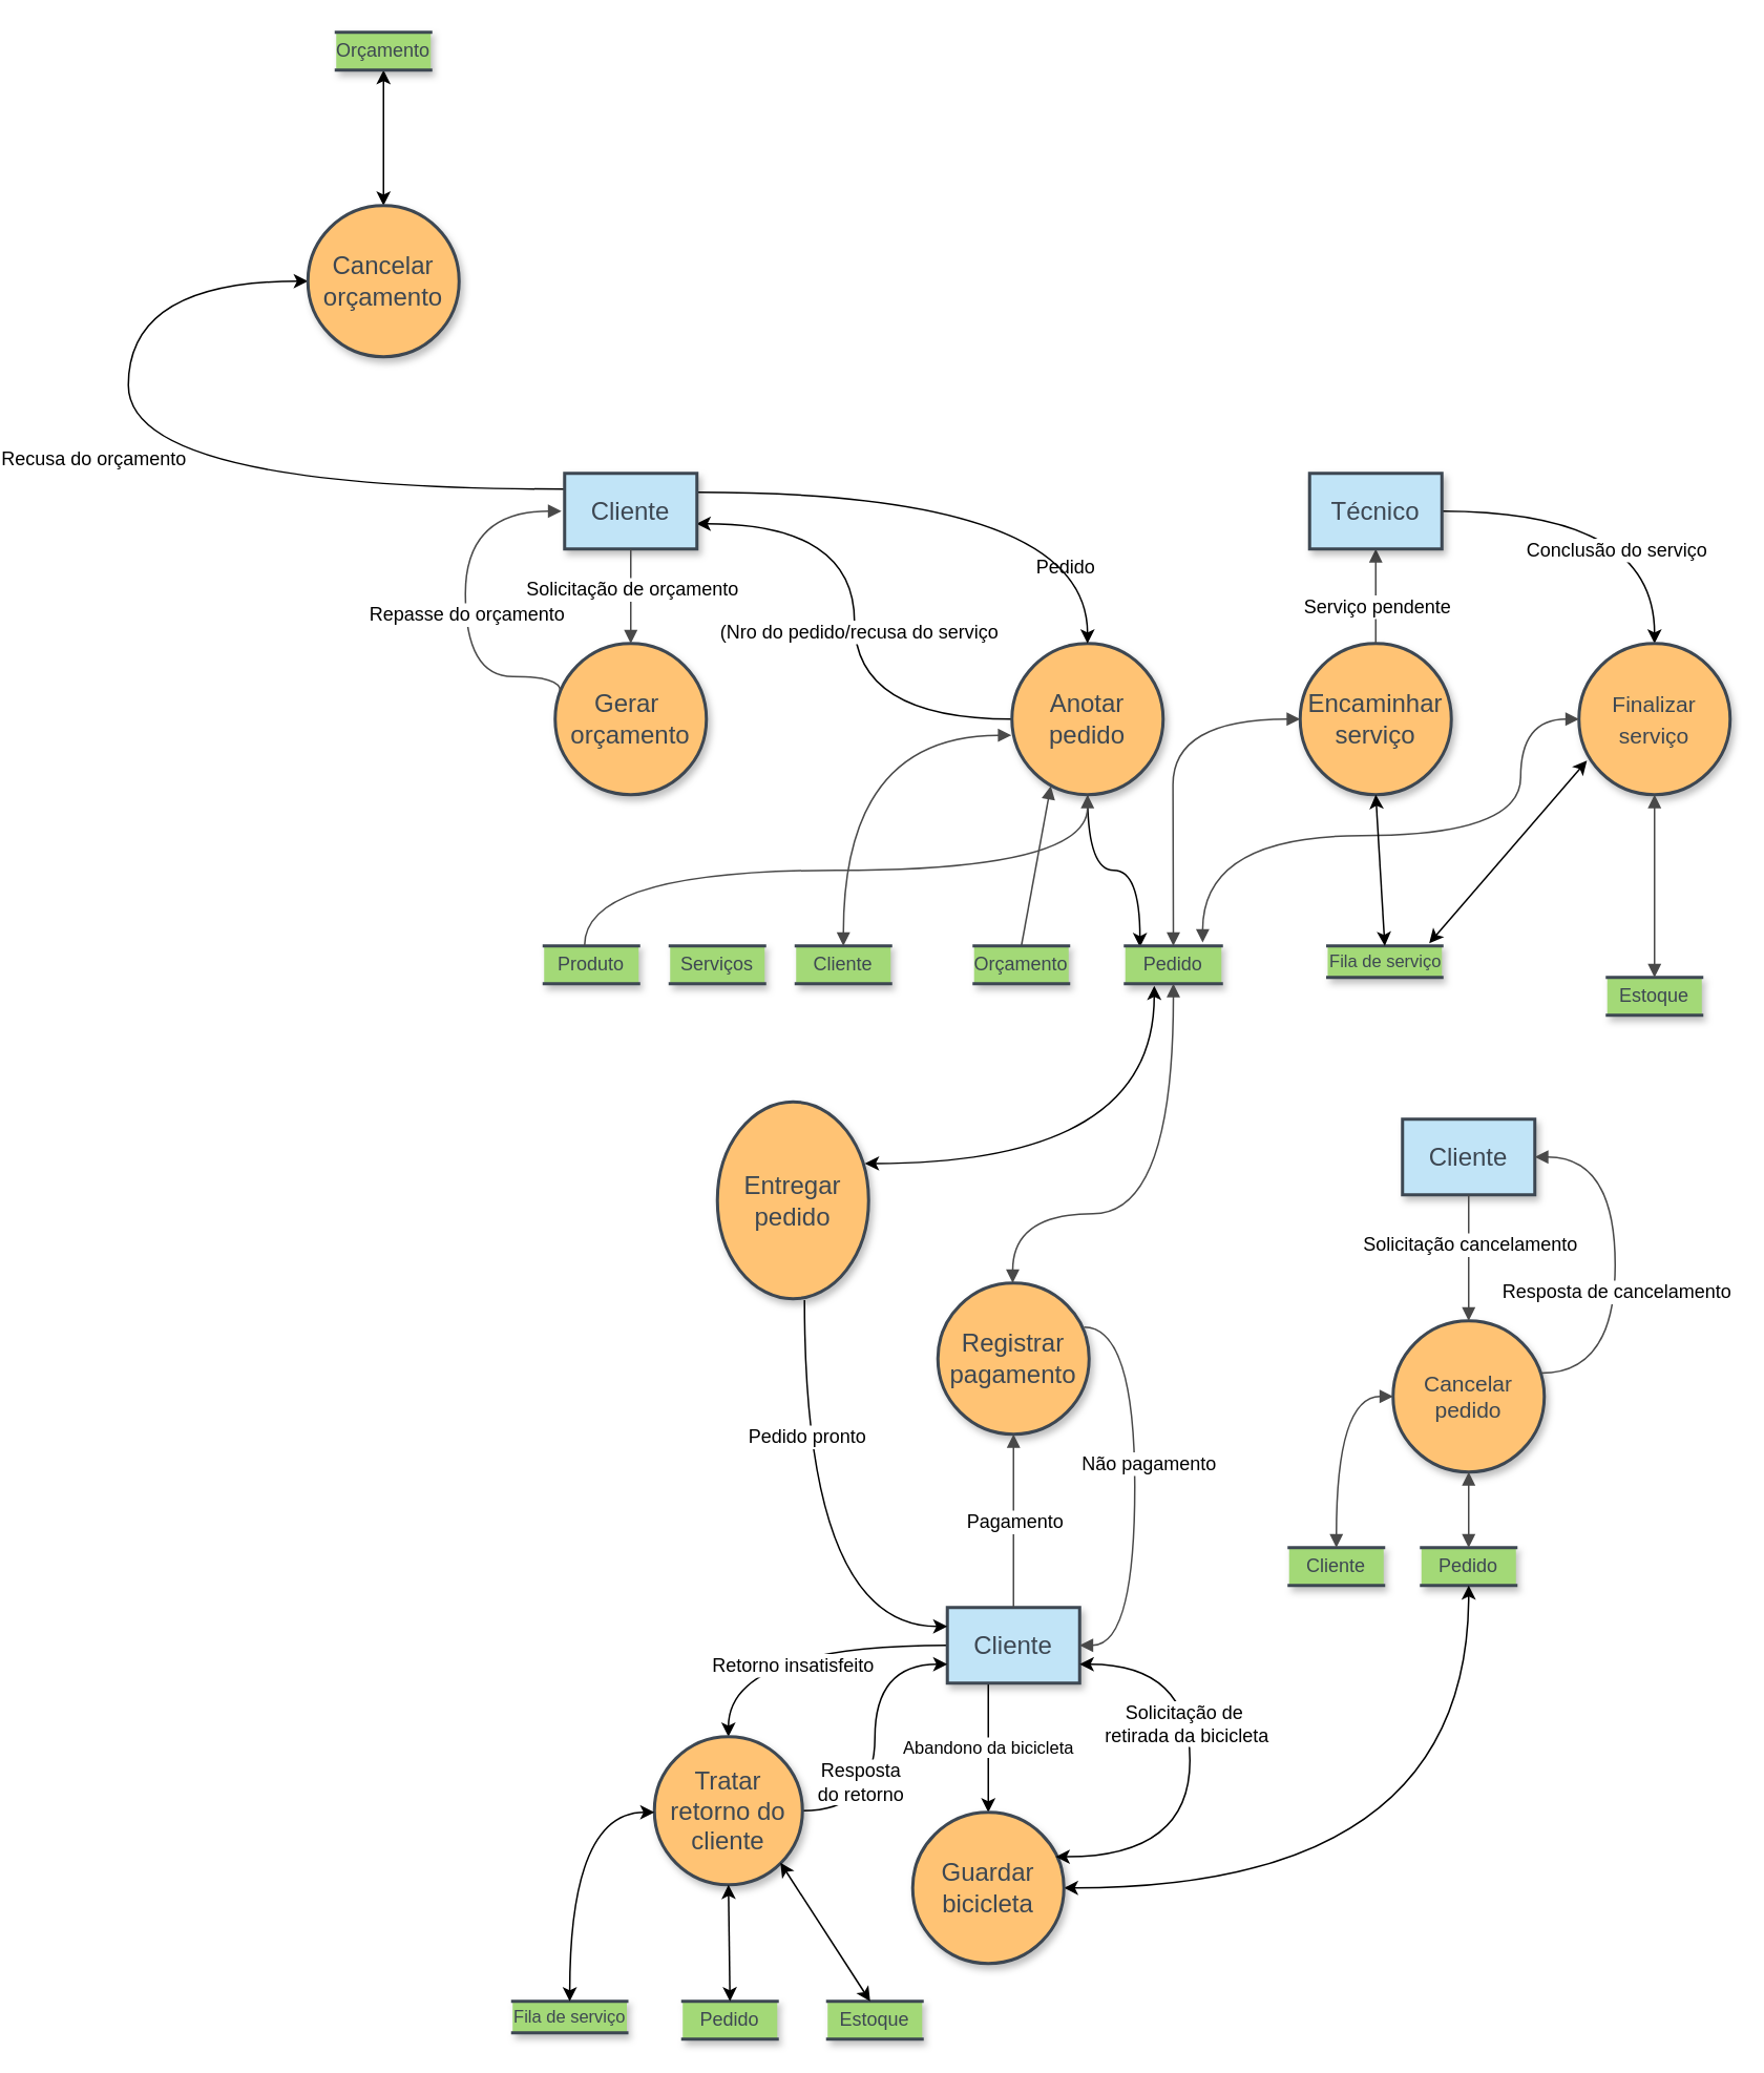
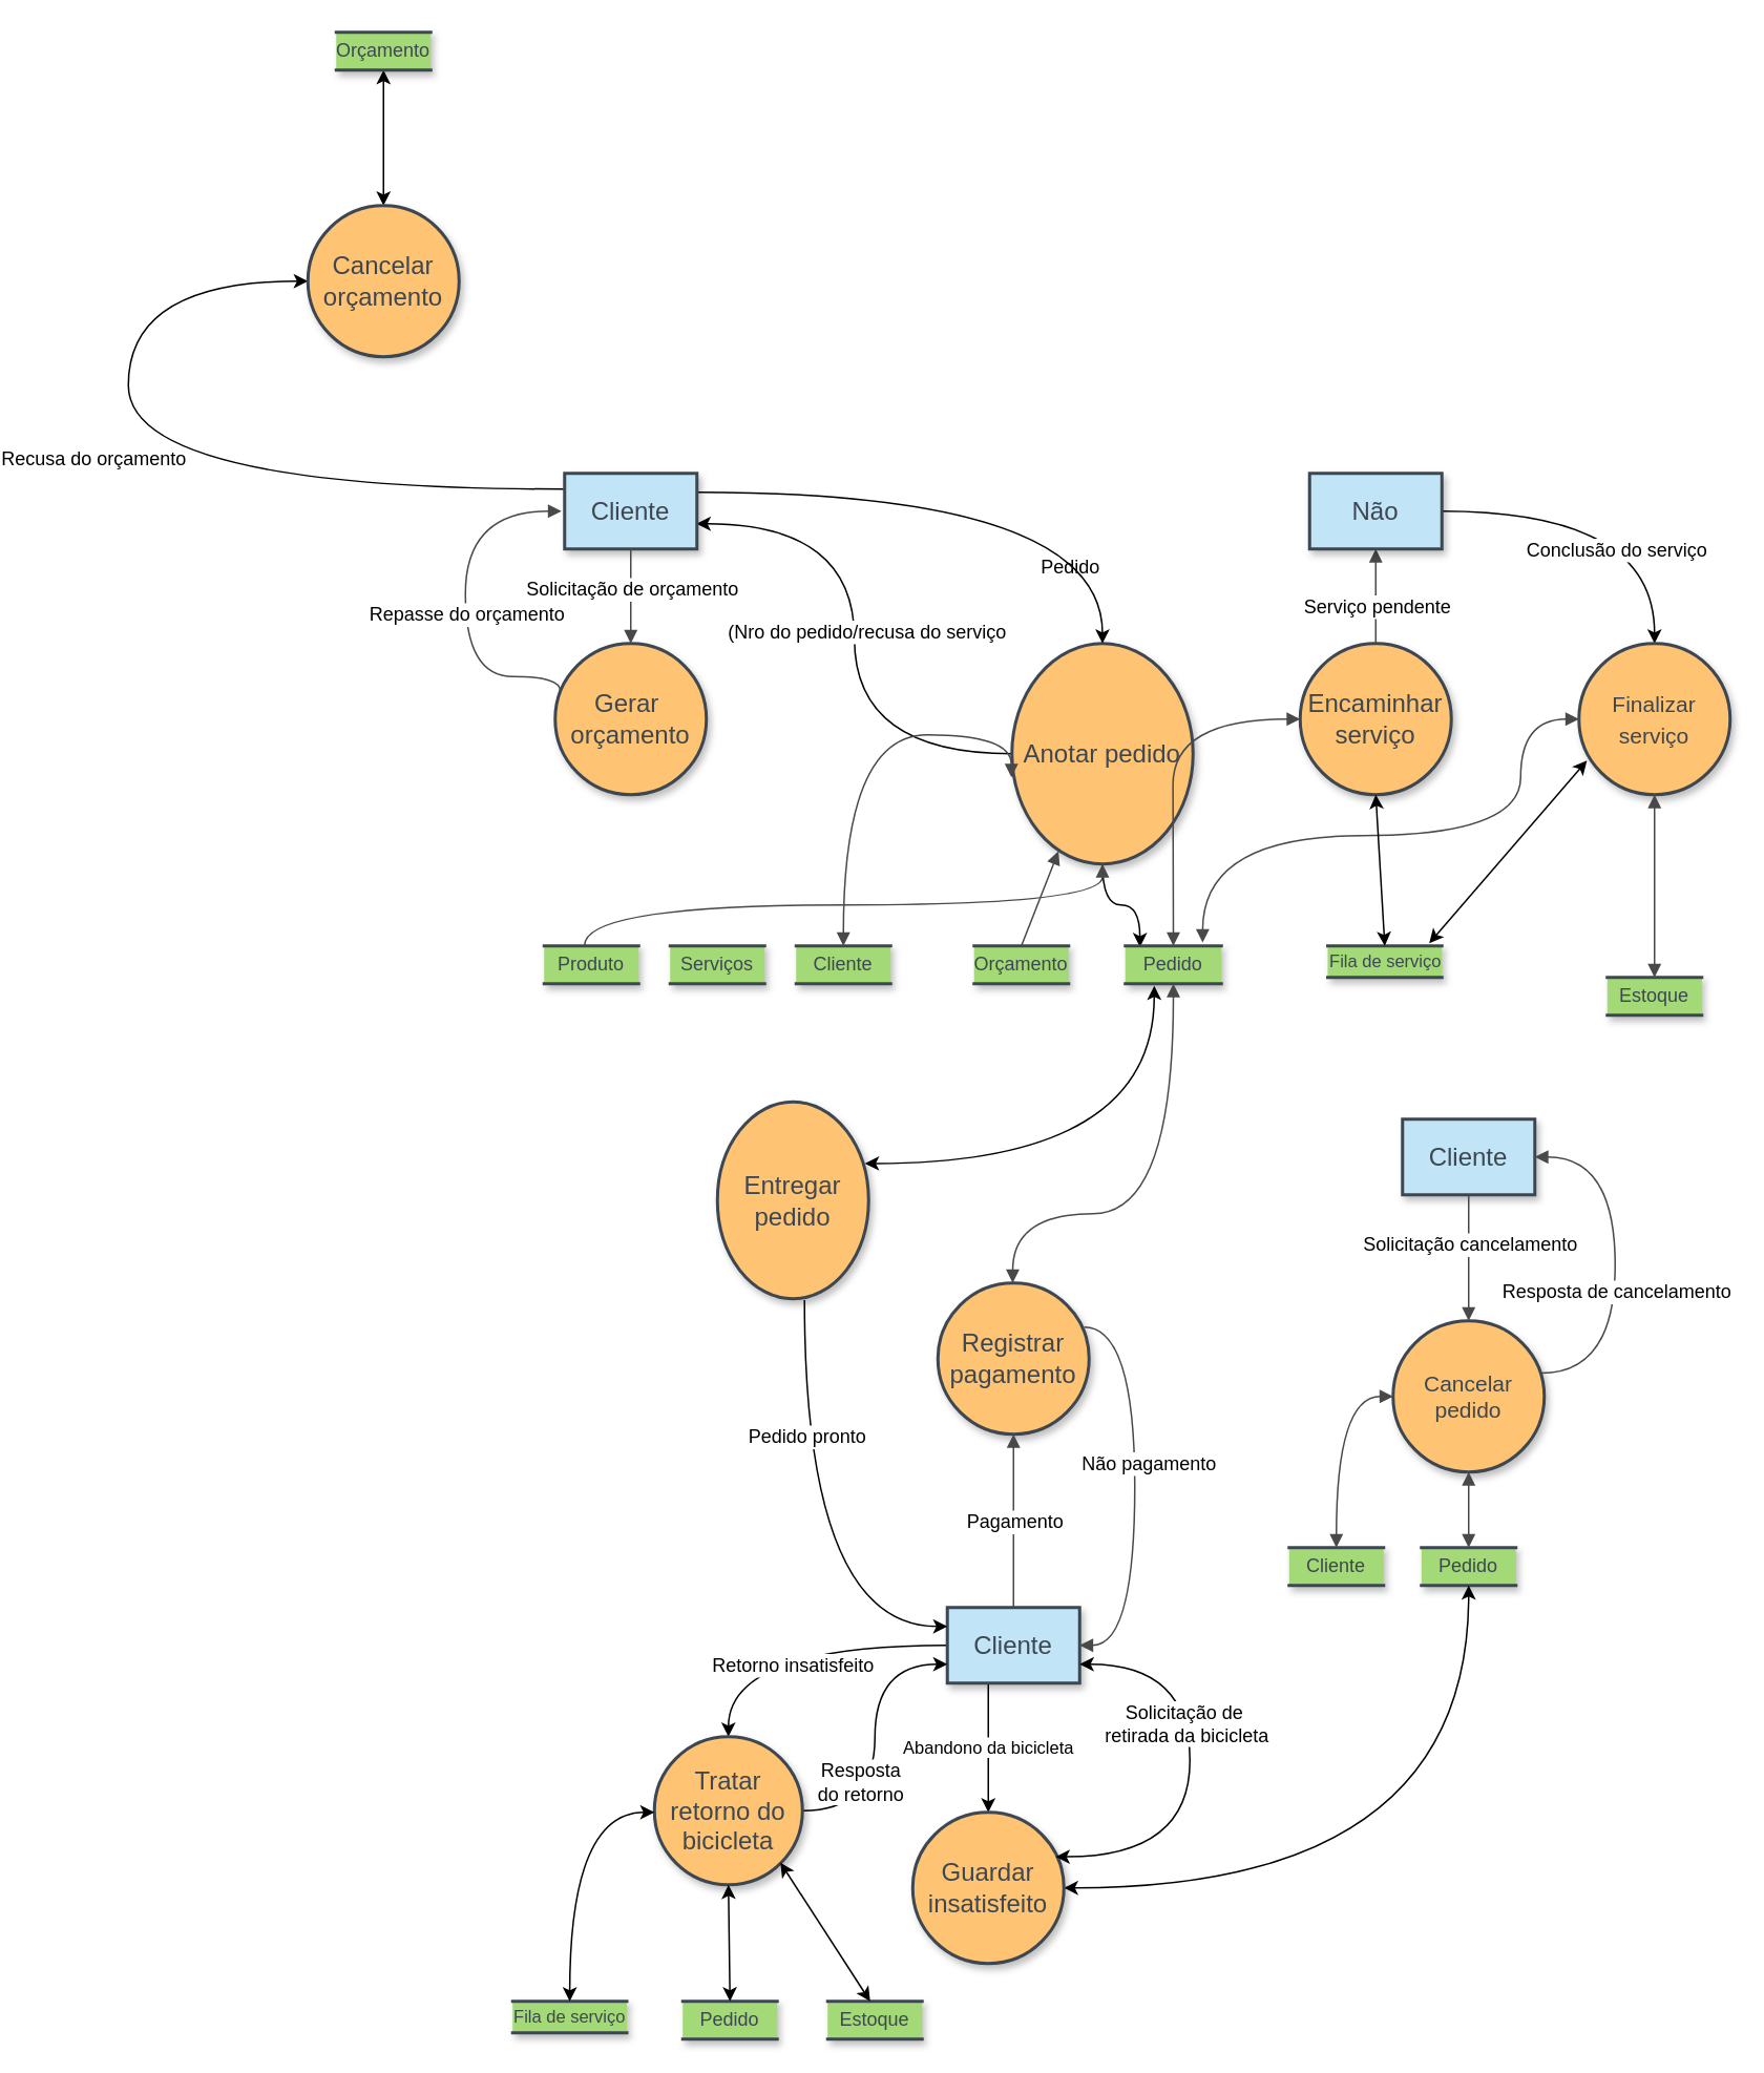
- <mxCell id="21" value="Técnico" style="html=1;whiteSpace=wrap;;fontSize=16;fontColor=#3d4752;align=center;spacing=0;strokeColor=#3d4752;strokeOpacity=100;fillOpacity=100;shadow=1;fillColor=#c1e4f7;strokeWidth=2;" parent="1" vertex="1"><mxGeometry x="770" y="300" width="84" height="48" as="geometry" /></mxCell>
+ <mxCell id="21" value="Não" style="html=1;whiteSpace=wrap;;fontSize=16;fontColor=#3d4752;align=center;spacing=0;strokeColor=#3d4752;strokeOpacity=100;fillOpacity=100;shadow=1;fillColor=#c1e4f7;strokeWidth=2;" parent="1" vertex="1"><mxGeometry x="770" y="300" width="84" height="48" as="geometry" /></mxCell>
- <mxCell id="5" value="Anotar pedido" style="html=1;whiteSpace=wrap;shape=ellipse;fontSize=16;fontColor=#3d4752;align=center;spacing=0;strokeColor=#3d4752;strokeOpacity=100;fillOpacity=100;shadow=1;fillColor=#ffc374;strokeWidth=2;" parent="1" vertex="1"><mxGeometry x="581" y="408" width="96" height="96" as="geometry" /></mxCell>
+ <mxCell id="5" value="Anotar pedido" style="html=1;whiteSpace=wrap;shape=ellipse;fontSize=16;fontColor=#3d4752;align=center;spacing=0;strokeColor=#3d4752;strokeOpacity=100;fillOpacity=100;shadow=1;fillColor=#ffc374;strokeWidth=2;" parent="1" vertex="1"><mxGeometry x="581" y="408" width="115" height="140" as="geometry" /></mxCell>
- <mxCell id="70" value="Tratar retorno do cliente" style="html=1;whiteSpace=wrap;shape=ellipse;fontSize=16;fontColor=#3d4752;align=center;spacing=0;strokeColor=#3d4752;strokeOpacity=100;fillOpacity=100;shadow=1;fillColor=#ffc374;strokeWidth=2;" parent="1" vertex="1"><mxGeometry x="354" y="1102" width="94" height="94" as="geometry" /></mxCell>
+ <mxCell id="70" value="Tratar retorno do bicicleta" style="html=1;whiteSpace=wrap;shape=ellipse;fontSize=16;fontColor=#3d4752;align=center;spacing=0;strokeColor=#3d4752;strokeOpacity=100;fillOpacity=100;shadow=1;fillColor=#ffc374;strokeWidth=2;" parent="1" vertex="1"><mxGeometry x="354" y="1102" width="94" height="94" as="geometry" /></mxCell>
- <mxCell id="62" value="Guardar bicicleta" style="html=1;whiteSpace=wrap;shape=ellipse;fontSize=16;fontColor=#3d4752;align=center;spacing=0;strokeColor=#3d4752;strokeOpacity=100;fillOpacity=100;shadow=1;fillColor=#ffc374;strokeWidth=2;" parent="1" vertex="1"><mxGeometry x="518" y="1150" width="96" height="96" as="geometry" /></mxCell>
+ <mxCell id="62" value="Guardar insatisfeito" style="html=1;whiteSpace=wrap;shape=ellipse;fontSize=16;fontColor=#3d4752;align=center;spacing=0;strokeColor=#3d4752;strokeOpacity=100;fillOpacity=100;shadow=1;fillColor=#ffc374;strokeWidth=2;" parent="1" vertex="1"><mxGeometry x="518" y="1150" width="96" height="96" as="geometry" /></mxCell>
